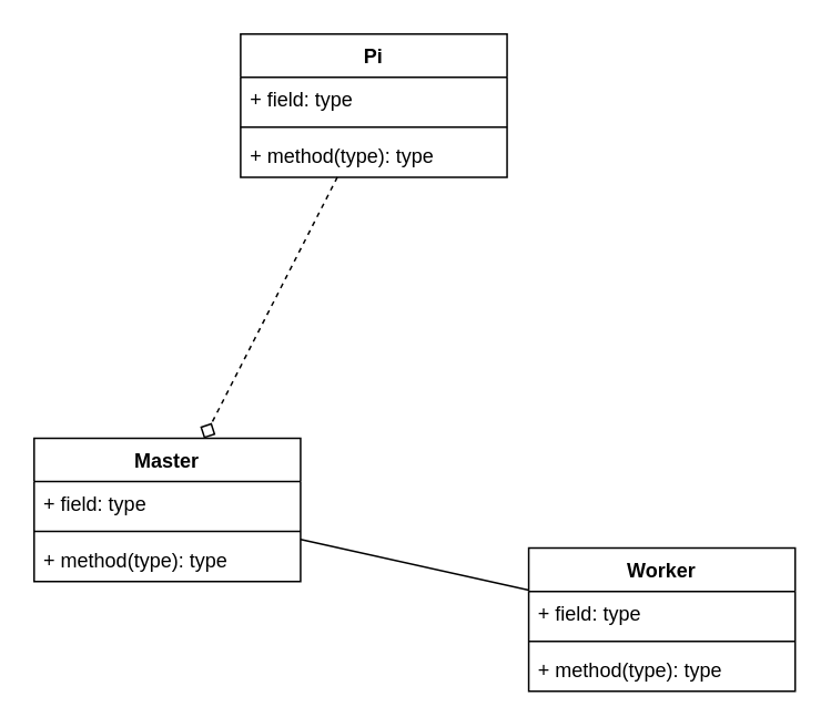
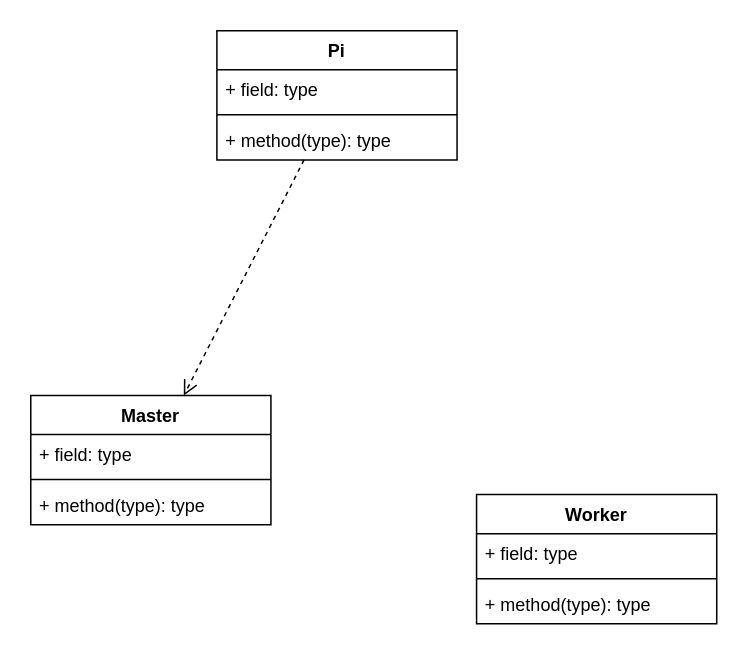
- <mxCell id="14" value="" style="endArrow=diamond;html=1;rounded=0;fontSize=12;startSize=8;endSize=8;curved=1;endFill=0;dashed=1;" edge="1" parent="1" source="2" target="6"><mxGeometry width="50" height="50" relative="1" as="geometry"><mxPoint x="3" y="119" as="sourcePoint" /><mxPoint x="53" y="69" as="targetPoint" /></mxGeometry></mxCell>
+ <mxCell id="14" value="" style="endArrow=open;html=1;rounded=0;fontSize=12;startSize=8;endSize=8;curved=1;endFill=0;dashed=1;" edge="1" parent="1" source="2" target="6"><mxGeometry width="50" height="50" relative="1" as="geometry"><mxPoint x="3" y="119" as="sourcePoint" /><mxPoint x="53" y="69" as="targetPoint" /></mxGeometry></mxCell>
- <mxCell id="15" value="" style="endArrow=none;html=1;rounded=0;fontSize=12;startSize=8;endSize=8;curved=1;endFill=0;strokeColor=default;" edge="1" parent="1" source="6" target="10"><mxGeometry width="50" height="50" relative="1" as="geometry"><mxPoint x="240" y="303" as="sourcePoint" /><mxPoint x="290" y="253" as="targetPoint" /></mxGeometry></mxCell>
